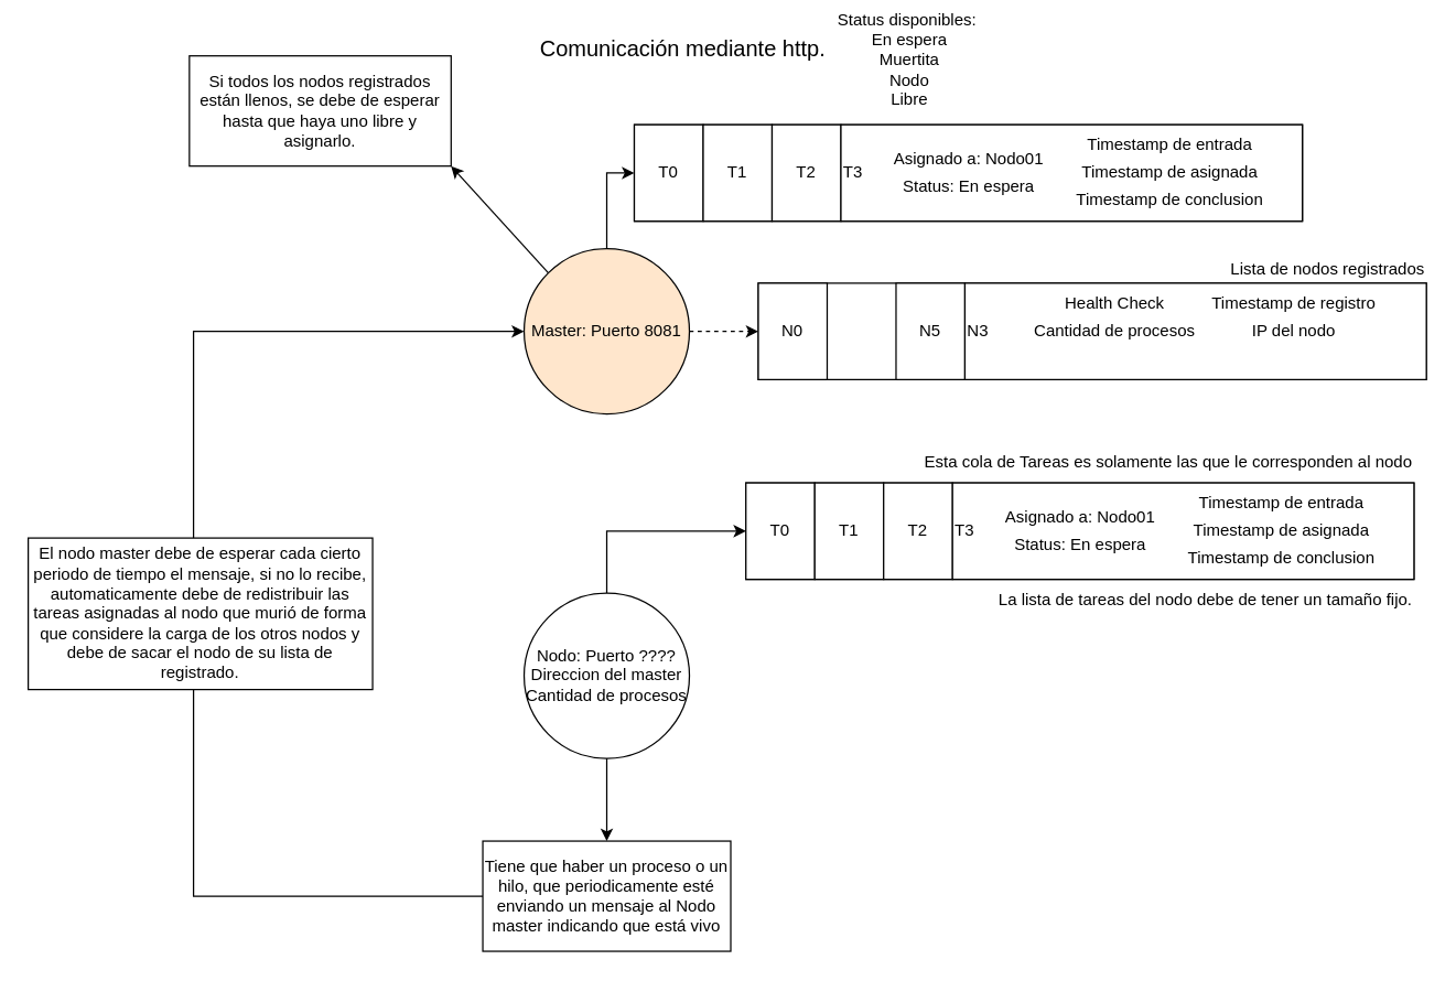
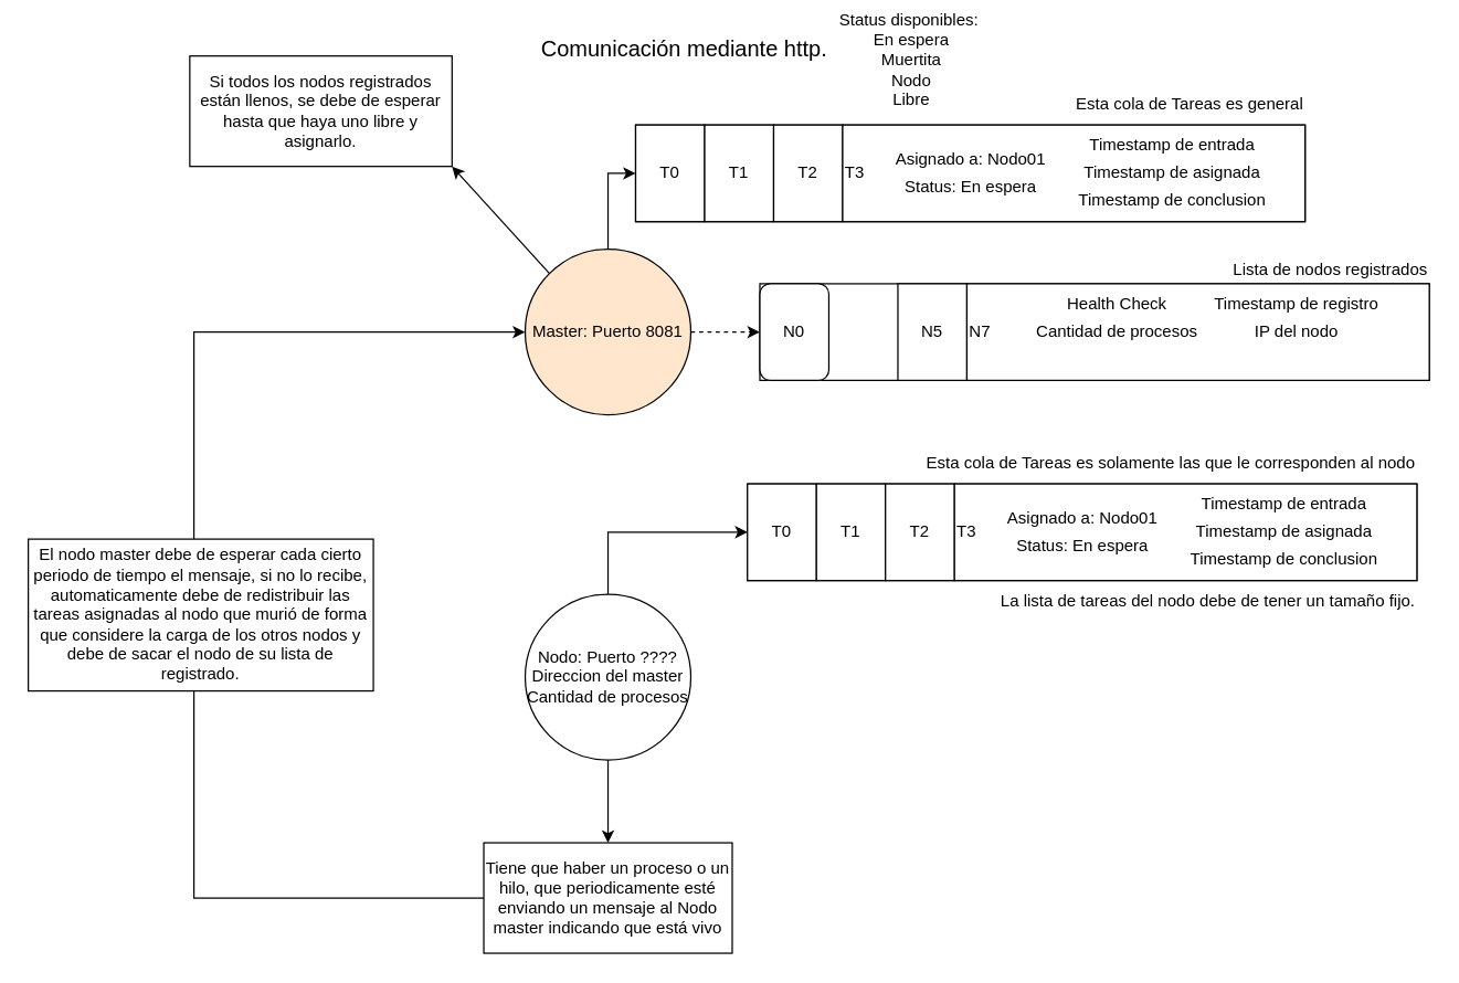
+ <mxCell id="38" value="Esta cola de Tareas es general" style="text;html=1;align=right;verticalAlign=middle;resizable=0;points=[];autosize=1;strokeColor=none;fillColor=none;" parent="1" vertex="1"><mxGeometry x="755" y="60" width="190" height="30" as="geometry" /></mxCell>
- <mxCell id="18" value="N0" style="rounded=0;whiteSpace=wrap;html=1;" parent="1" vertex="1"><mxGeometry x="550" y="205" width="50" height="70" as="geometry" /></mxCell>
+ <mxCell id="18" value="N0" style="whiteSpace=wrap;html=1;rounded=1;" parent="1" vertex="1"><mxGeometry x="550" y="205" width="50" height="70" as="geometry" /></mxCell>
- <mxCell id="20" value="N3" style="rounded=0;whiteSpace=wrap;html=1;align=left;" parent="1" vertex="1"><mxGeometry x="700" y="205" width="335" height="70" as="geometry" /></mxCell>
+ <mxCell id="20" value="N7" style="rounded=0;whiteSpace=wrap;html=1;align=left;" parent="1" vertex="1"><mxGeometry x="700" y="205" width="335" height="70" as="geometry" /></mxCell>
